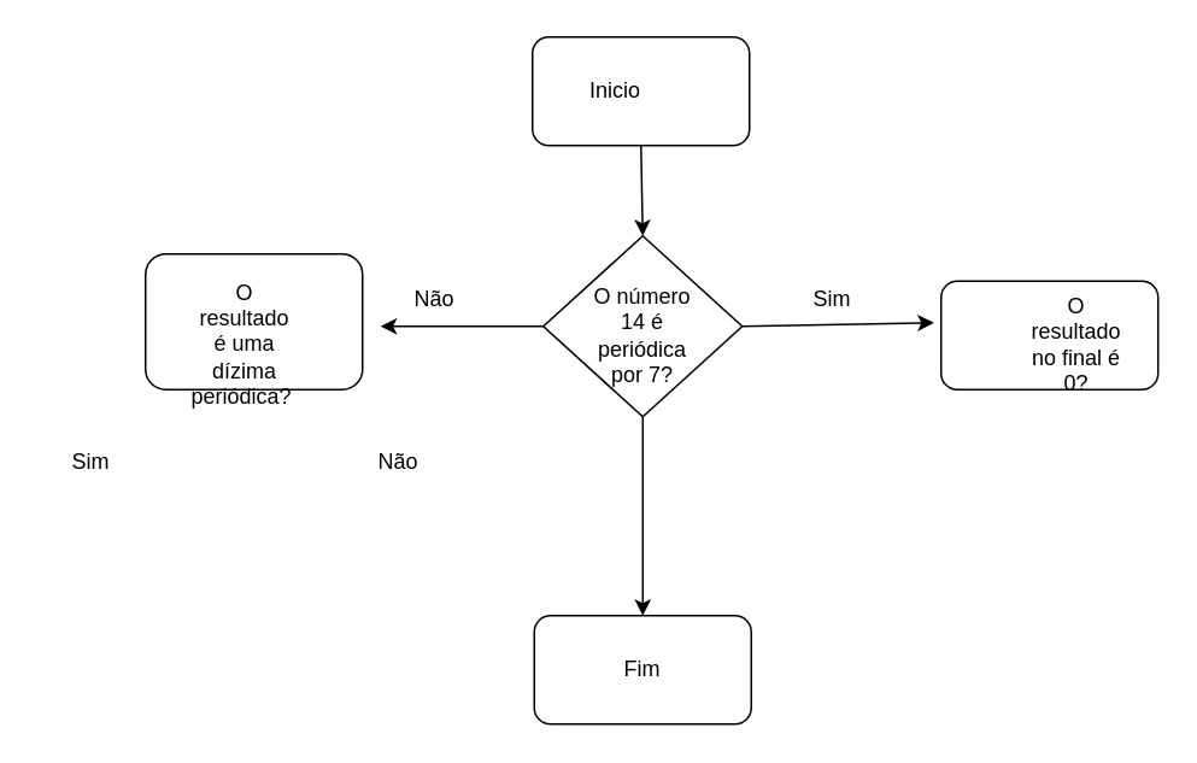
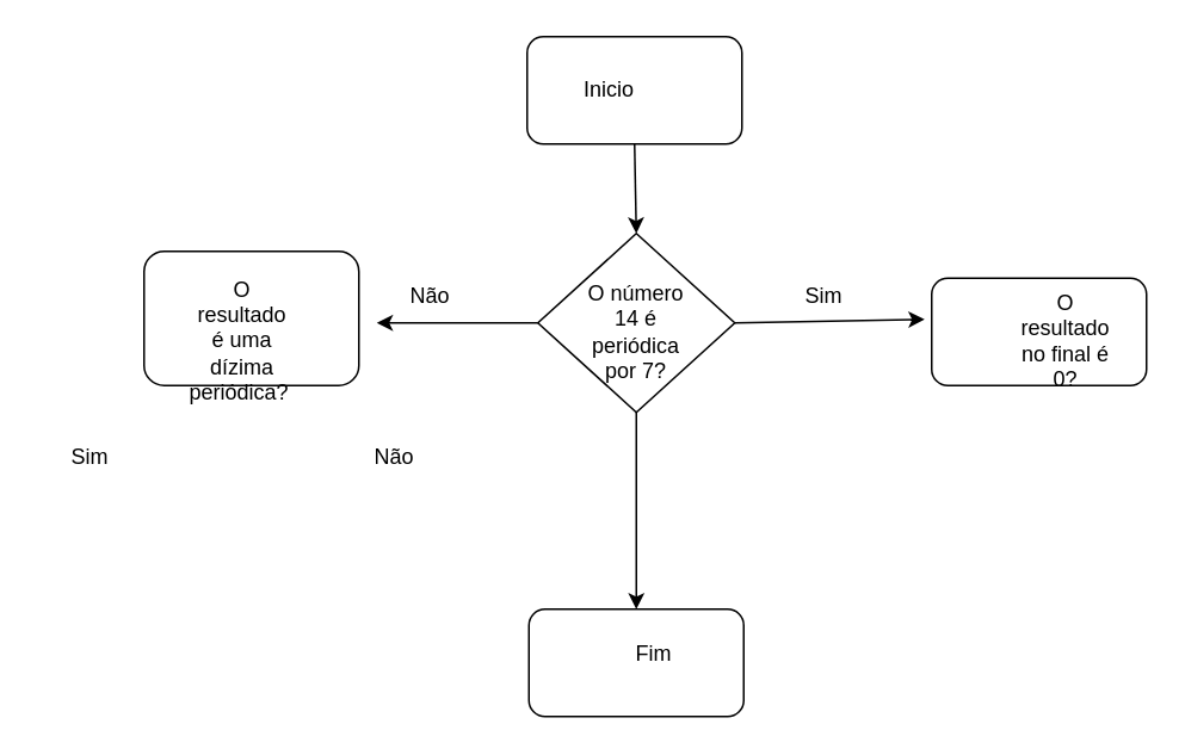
- <mxCell id="19" value="Fim" style="text;html=1;strokeColor=none;fillColor=none;align=center;verticalAlign=middle;whiteSpace=wrap;rounded=0;" parent="1" vertex="1"><mxGeometry x="325" y="355" width="60" height="30" as="geometry" /></mxCell>
+ <mxCell id="19" value="Fim" style="text;html=1;strokeColor=none;fillColor=none;align=center;verticalAlign=middle;whiteSpace=wrap;rounded=0;" parent="1" vertex="1"><mxGeometry x="335" y="350" width="60" height="30" as="geometry" /></mxCell>
